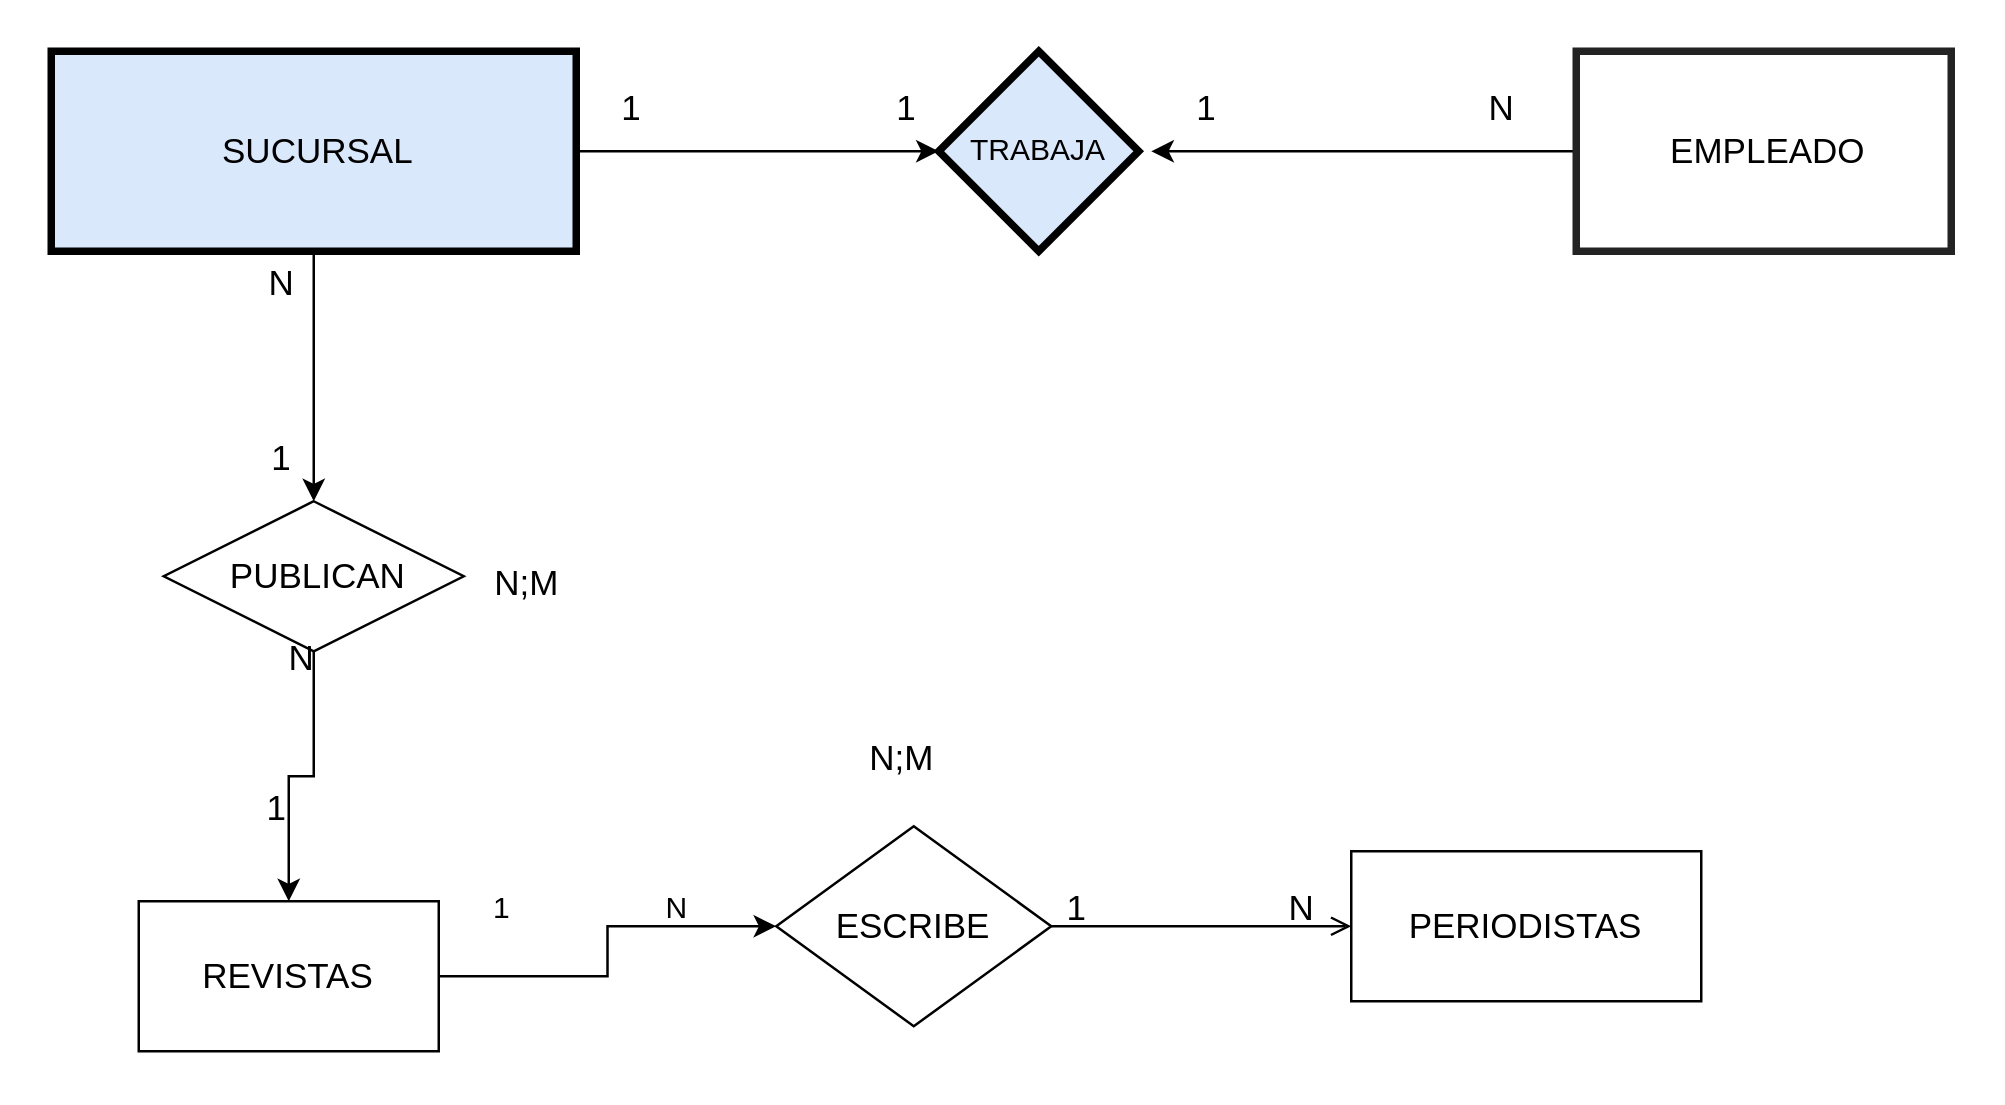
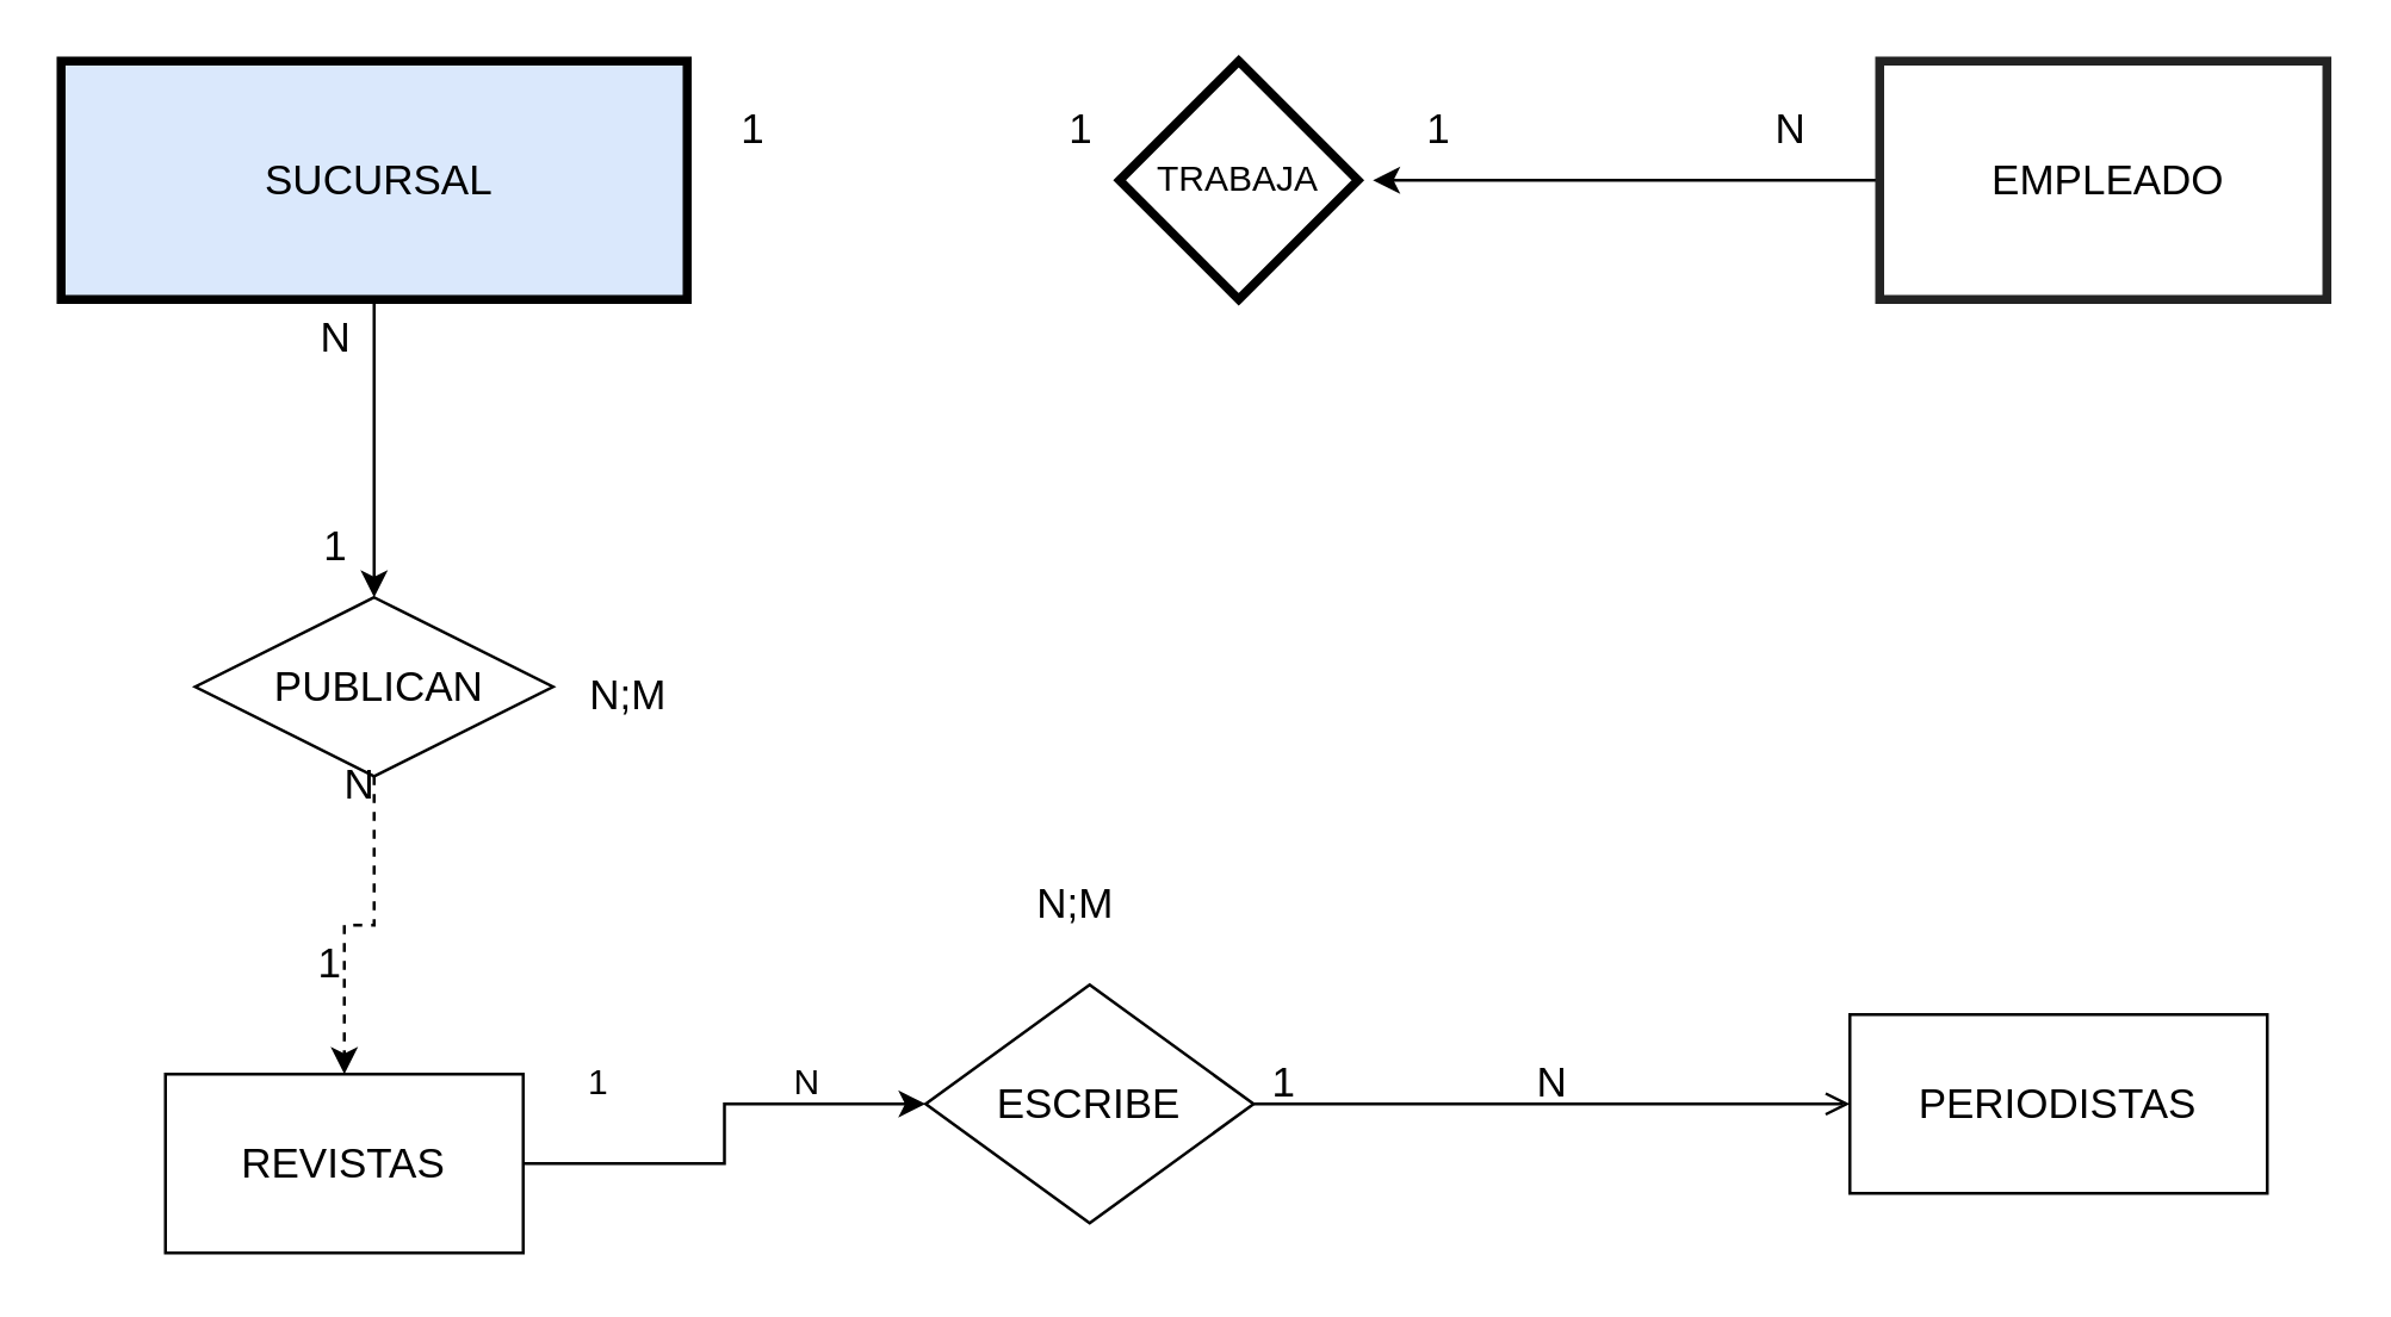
- <mxCell id="2" value="" style="edgeStyle=orthogonalEdgeStyle;rounded=0;orthogonalLoop=1;jettySize=auto;html=1;" edge="1" parent="1" source="3" target="6"><mxGeometry relative="1" as="geometry" /></mxCell>
- <mxCell id="6" value="TRABAJA" style="rhombus;whiteSpace=wrap;html=1;fillColor=#dae8fc;strokeWidth=3;" vertex="1" parent="1"><mxGeometry x="375" y="20" width="80" height="80" as="geometry" /></mxCell>
+ <mxCell id="6" value="TRABAJA" style="rhombus;whiteSpace=wrap;html=1;fillColor=#ffffff;strokeWidth=3;" vertex="1" parent="1"><mxGeometry x="375" y="20" width="80" height="80" as="geometry" /></mxCell>
- <mxCell id="8" value="" style="edgeStyle=orthogonalEdgeStyle;rounded=0;orthogonalLoop=1;jettySize=auto;html=1;" edge="1" parent="1" source="9" target="17"><mxGeometry relative="1" as="geometry" /></mxCell>
+ <mxCell id="8" value="" style="edgeStyle=orthogonalEdgeStyle;rounded=0;orthogonalLoop=1;jettySize=auto;html=1;dashed=1;" edge="1" parent="1" source="9" target="17"><mxGeometry relative="1" as="geometry" /></mxCell>
- <mxCell id="23" value="PERIODISTAS" style="whiteSpace=wrap;html=1;fontSize=14;" vertex="1" parent="1"><mxGeometry x="540" y="340" width="140" height="60" as="geometry" /></mxCell>
+ <mxCell id="23" value="PERIODISTAS" style="whiteSpace=wrap;html=1;fontSize=14;" vertex="1" parent="1"><mxGeometry x="620" y="340" width="140" height="60" as="geometry" /></mxCell>
